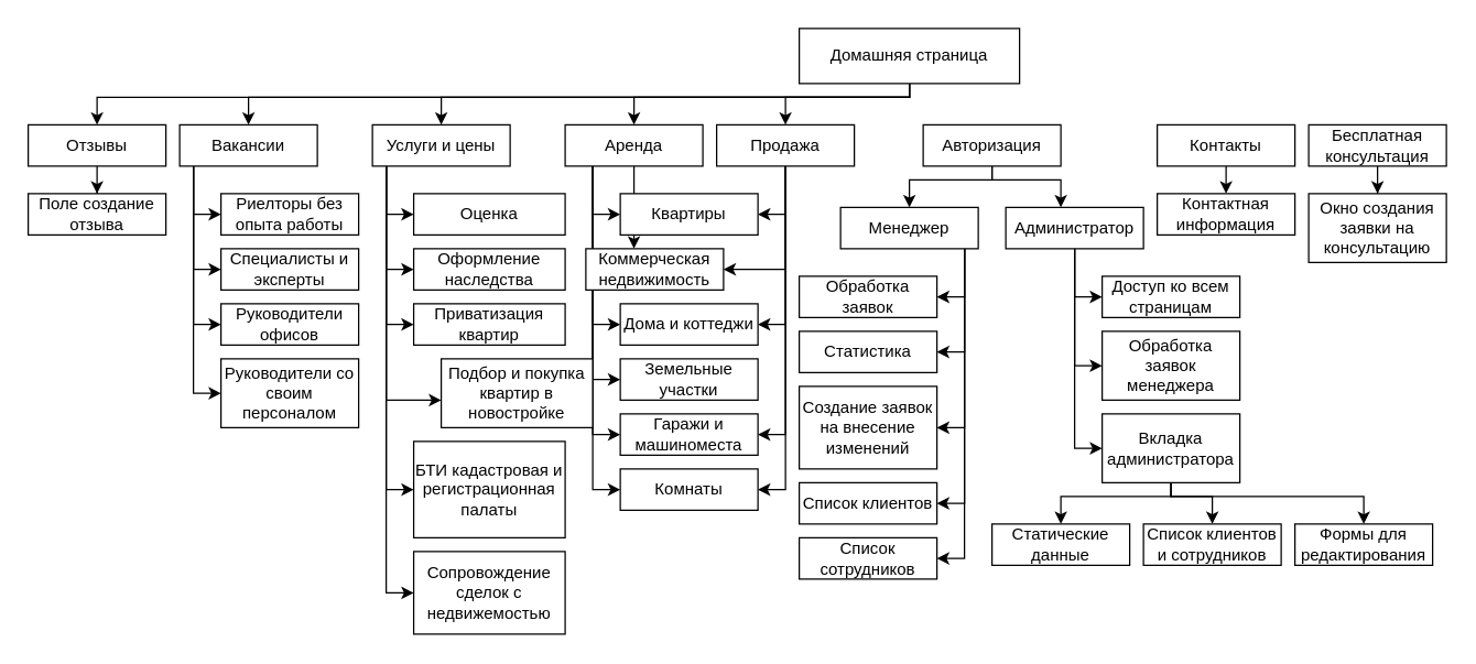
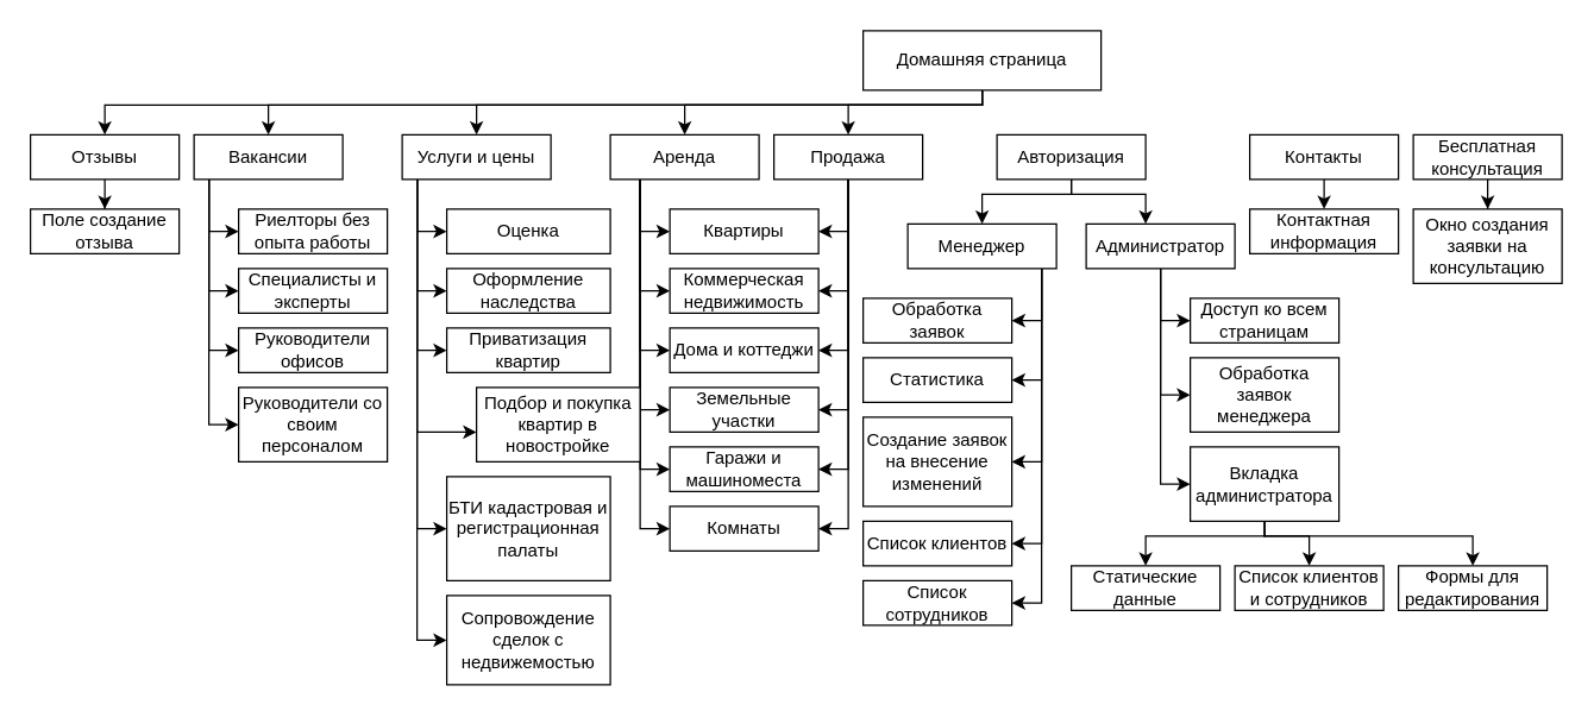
- <mxCell id="48" value="Коммерческая недвижимость" style="rounded=0;whiteSpace=wrap;html=1;" parent="1" vertex="1"><mxGeometry x="425" y="180" width="100" height="30" as="geometry" /></mxCell>
+ <mxCell id="48" value="Коммерческая недвижимость" style="rounded=0;whiteSpace=wrap;html=1;" parent="1" vertex="1"><mxGeometry x="450" y="180" width="100" height="30" as="geometry" /></mxCell>
+ <mxCell id="11" style="edgeStyle=orthogonalEdgeStyle;rounded=0;orthogonalLoop=1;jettySize=auto;html=1;" parent="1" source="14" target="50" edge="1"><mxGeometry relative="1" as="geometry"><Array as="points"><mxPoint x="570" y="275" /></Array></mxGeometry></mxCell>
